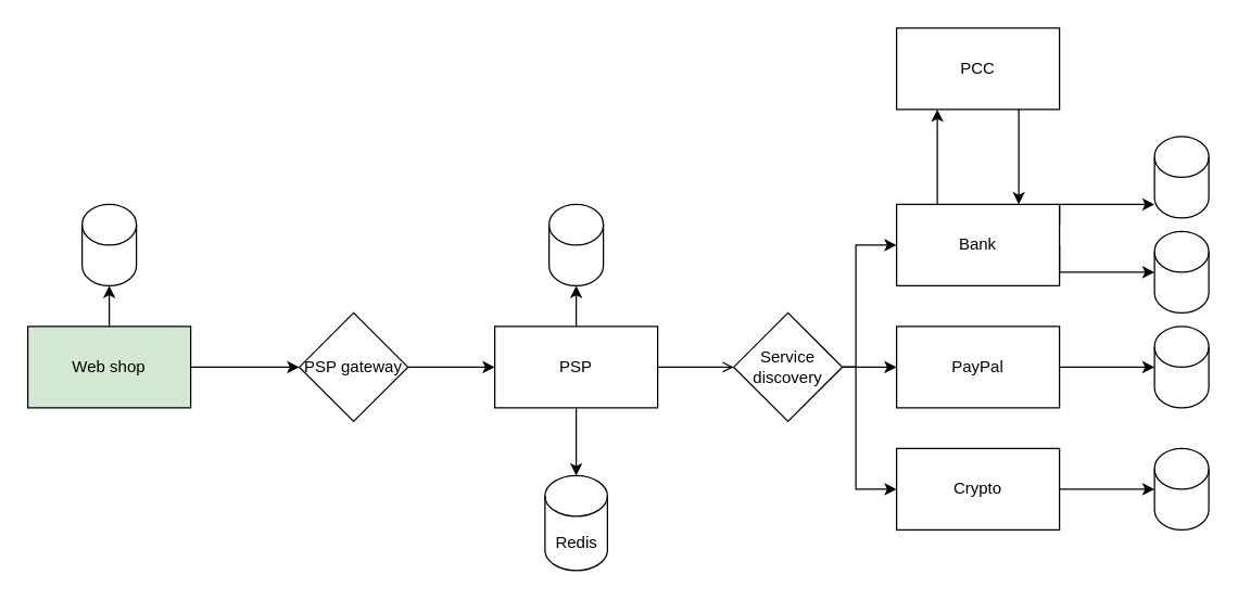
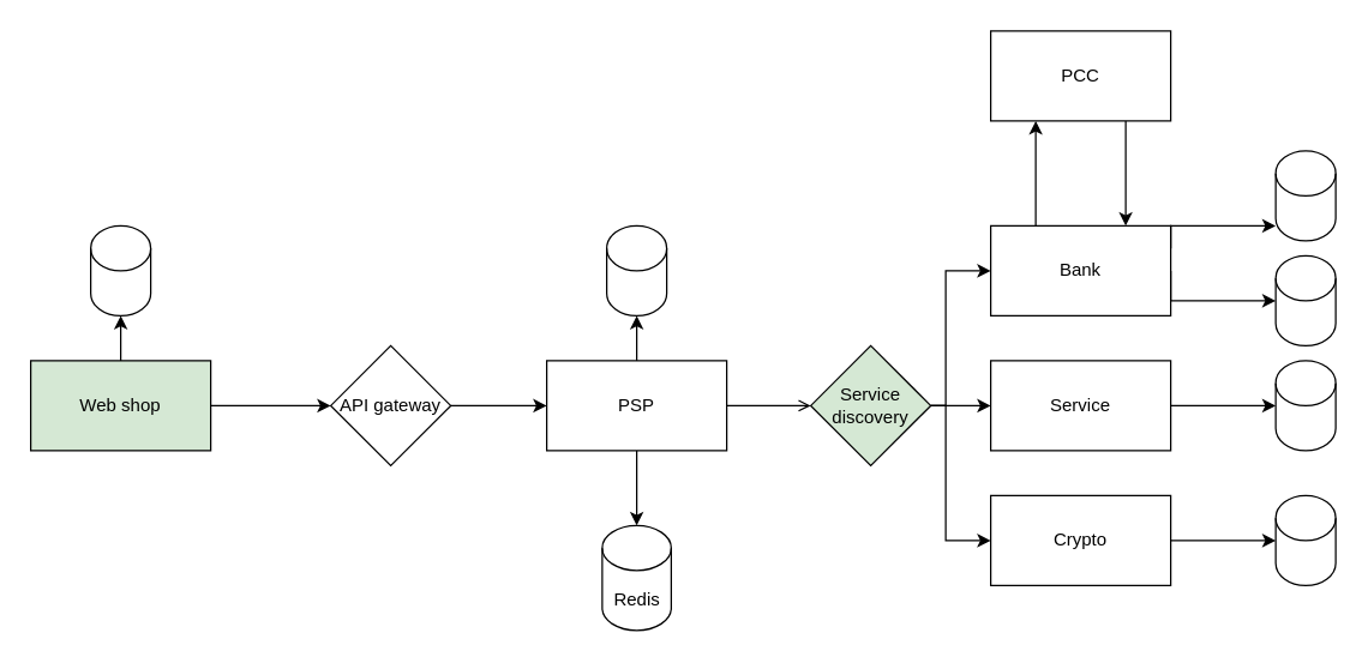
- <mxCell id="5" value="PSP gateway" style="rhombus;whiteSpace=wrap;html=1;" parent="1" vertex="1"><mxGeometry x="220" y="230" width="80" height="80" as="geometry" /></mxCell>
+ <mxCell id="5" value="API gateway" style="rhombus;whiteSpace=wrap;html=1;" parent="1" vertex="1"><mxGeometry x="220" y="230" width="80" height="80" as="geometry" /></mxCell>
- <mxCell id="18" value="Service discovery" style="rhombus;whiteSpace=wrap;html=1;" parent="1" vertex="1"><mxGeometry x="540" y="230" width="80" height="80" as="geometry" /></mxCell>
+ <mxCell id="18" value="Service discovery" style="rhombus;whiteSpace=wrap;html=1;fillColor=#d5e8d4;" parent="1" vertex="1"><mxGeometry x="540" y="230" width="80" height="80" as="geometry" /></mxCell>
- <mxCell id="11" value="&lt;font face=&quot;Helvetica&quot;&gt;PayPal&lt;/font&gt;" style="rounded=0;whiteSpace=wrap;html=1;" parent="1" vertex="1"><mxGeometry x="660" y="240" width="120" height="60" as="geometry" /></mxCell>
+ <mxCell id="11" value="&lt;font face=&quot;Helvetica&quot;&gt;Service&lt;/font&gt;" style="rounded=0;whiteSpace=wrap;html=1;" parent="1" vertex="1"><mxGeometry x="660" y="240" width="120" height="60" as="geometry" /></mxCell>
